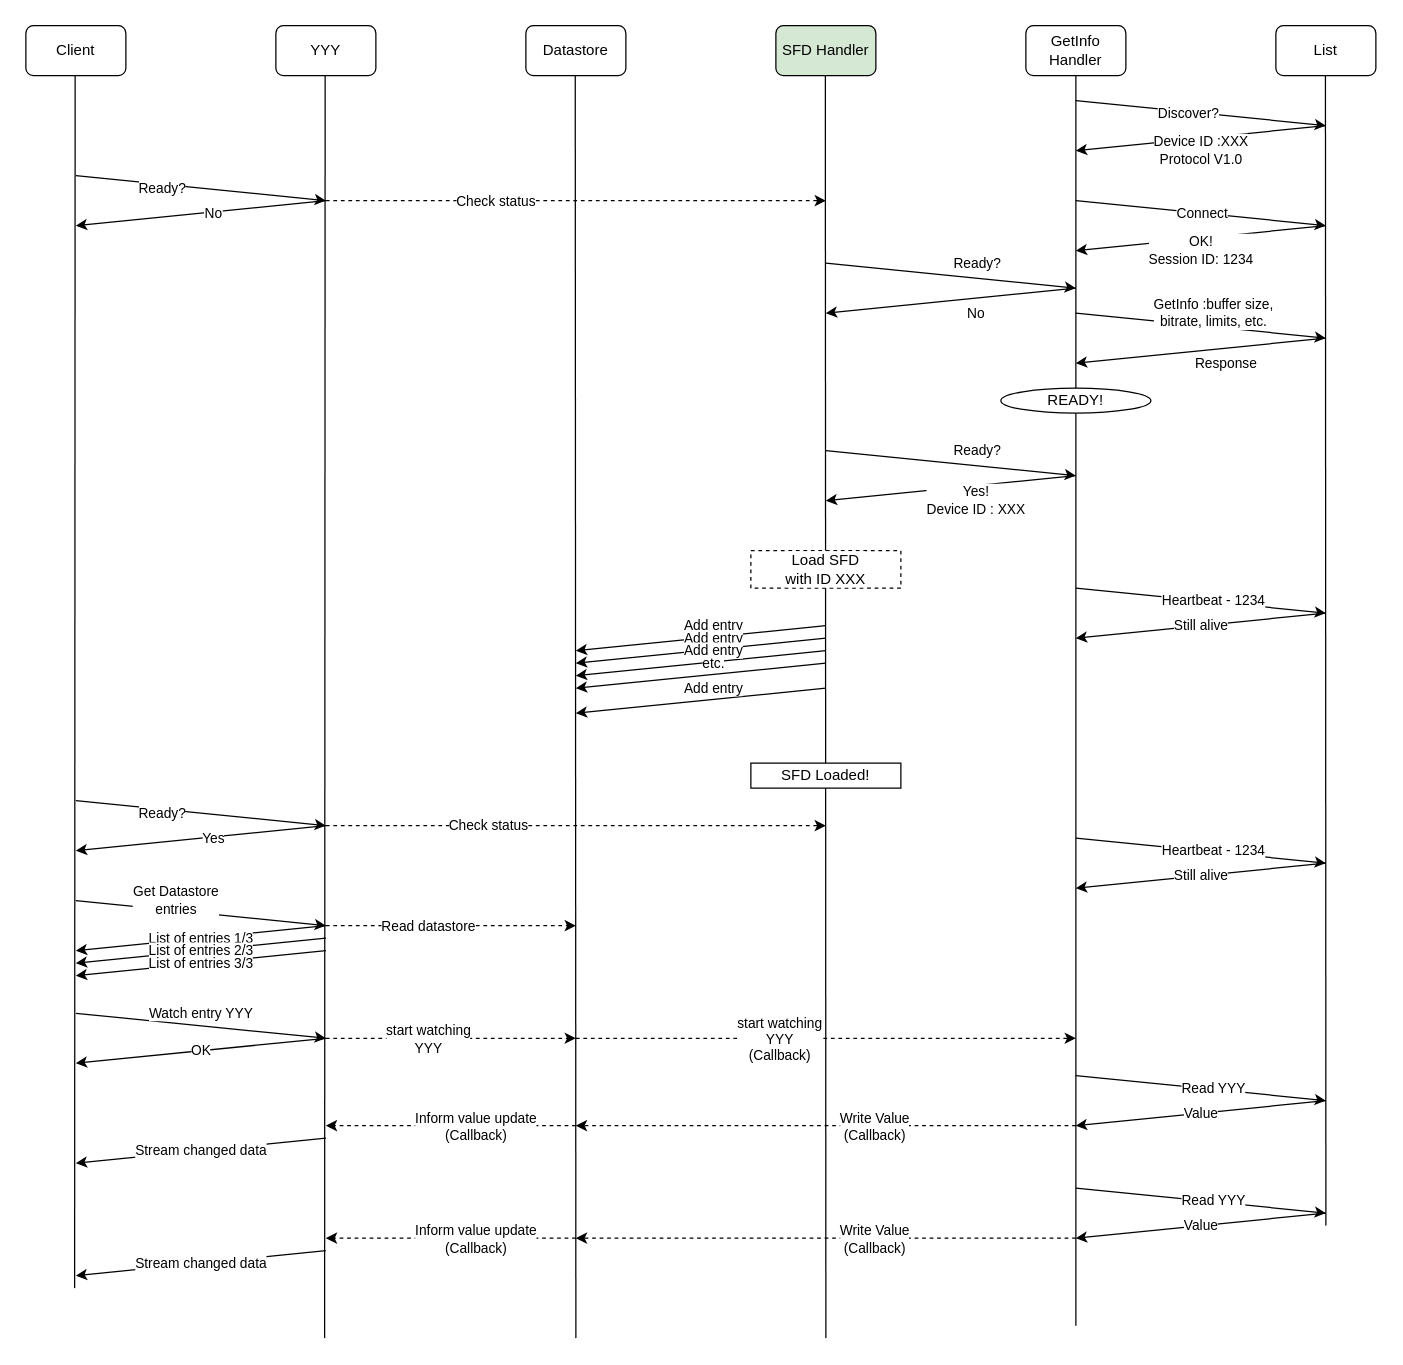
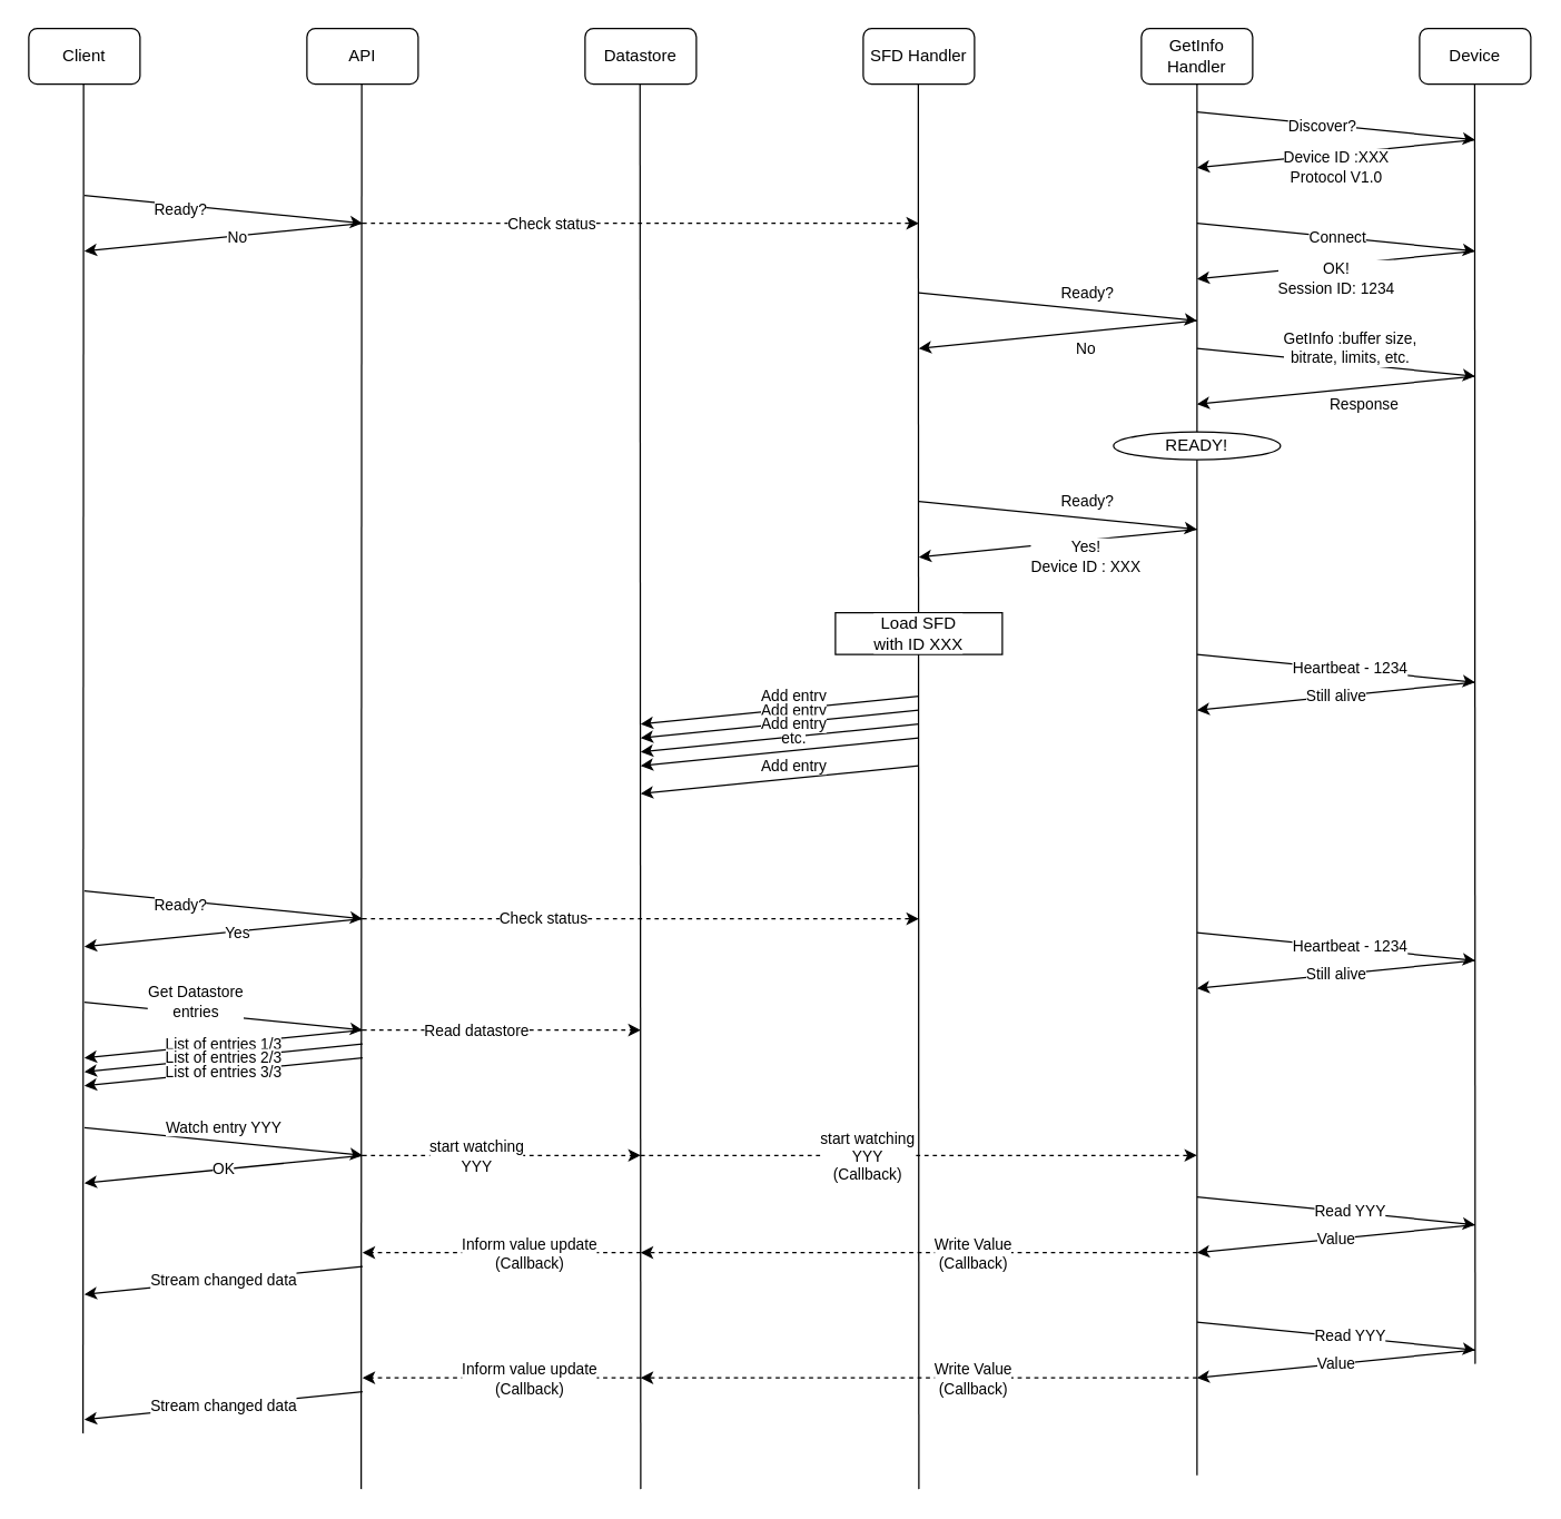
- <mxCell id="7" value="YYY" style="rounded=1;whiteSpace=wrap;html=1;" parent="1" vertex="1"><mxGeometry x="220" y="20" width="80" height="40" as="geometry" /></mxCell>
+ <mxCell id="7" value="API" style="rounded=1;whiteSpace=wrap;html=1;" parent="1" vertex="1"><mxGeometry x="220" y="20" width="80" height="40" as="geometry" /></mxCell>
- <mxCell id="3" value="SFD Handler" style="rounded=1;whiteSpace=wrap;html=1;fillColor=#d5e8d4;" parent="1" vertex="1"><mxGeometry x="620" y="20" width="80" height="40" as="geometry" /></mxCell>
+ <mxCell id="3" value="SFD Handler" style="rounded=1;whiteSpace=wrap;html=1;" parent="1" vertex="1"><mxGeometry x="620" y="20" width="80" height="40" as="geometry" /></mxCell>
- <mxCell id="4" value="List" style="rounded=1;whiteSpace=wrap;html=1;" parent="1" vertex="1"><mxGeometry x="1020" y="20" width="80" height="40" as="geometry" /></mxCell>
+ <mxCell id="4" value="Device" style="rounded=1;whiteSpace=wrap;html=1;" parent="1" vertex="1"><mxGeometry x="1020" y="20" width="80" height="40" as="geometry" /></mxCell>
- <mxCell id="28" value="Load SFD &lt;br&gt;with ID XXX" style="rounded=0;whiteSpace=wrap;html=1;labelBackgroundColor=default;dashed=1;" parent="1" vertex="1"><mxGeometry x="600" y="440" width="120" height="30" as="geometry" /></mxCell>
+ <mxCell id="28" value="Load SFD &lt;br&gt;with ID XXX" style="rounded=0;whiteSpace=wrap;html=1;labelBackgroundColor=default;" parent="1" vertex="1"><mxGeometry x="600" y="440" width="120" height="30" as="geometry" /></mxCell>
- <mxCell id="46" value="SFD Loaded!" style="rounded=0;whiteSpace=wrap;html=1;labelBackgroundColor=default;" parent="1" vertex="1"><mxGeometry x="600" y="610" width="120" height="20" as="geometry" /></mxCell>
